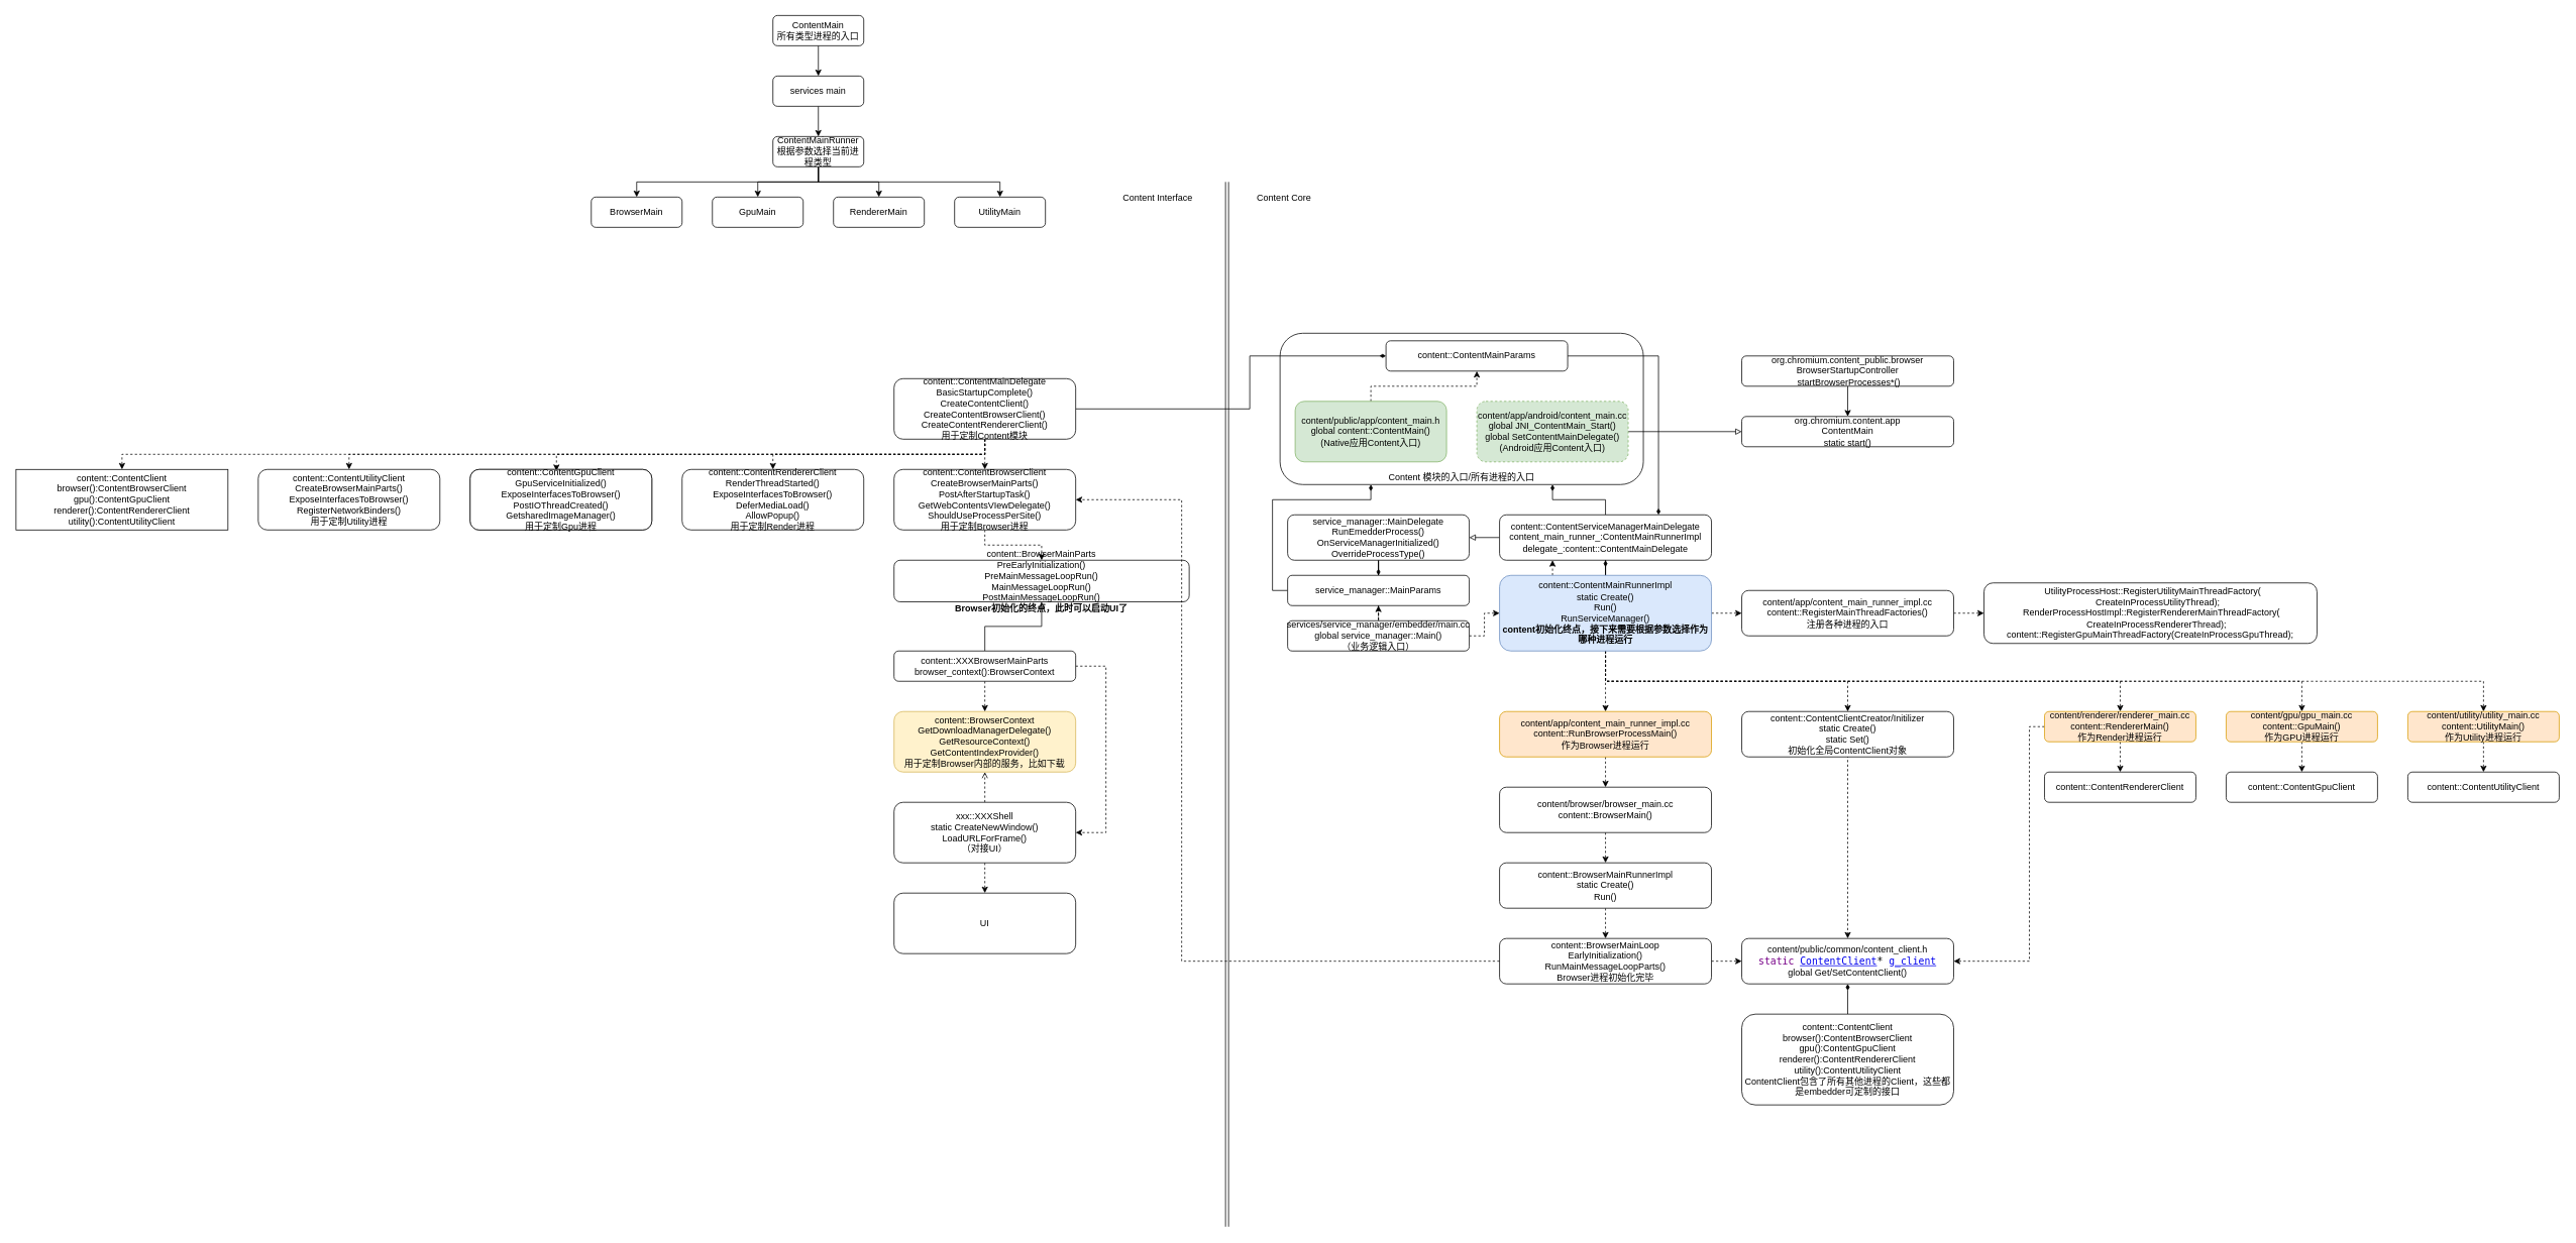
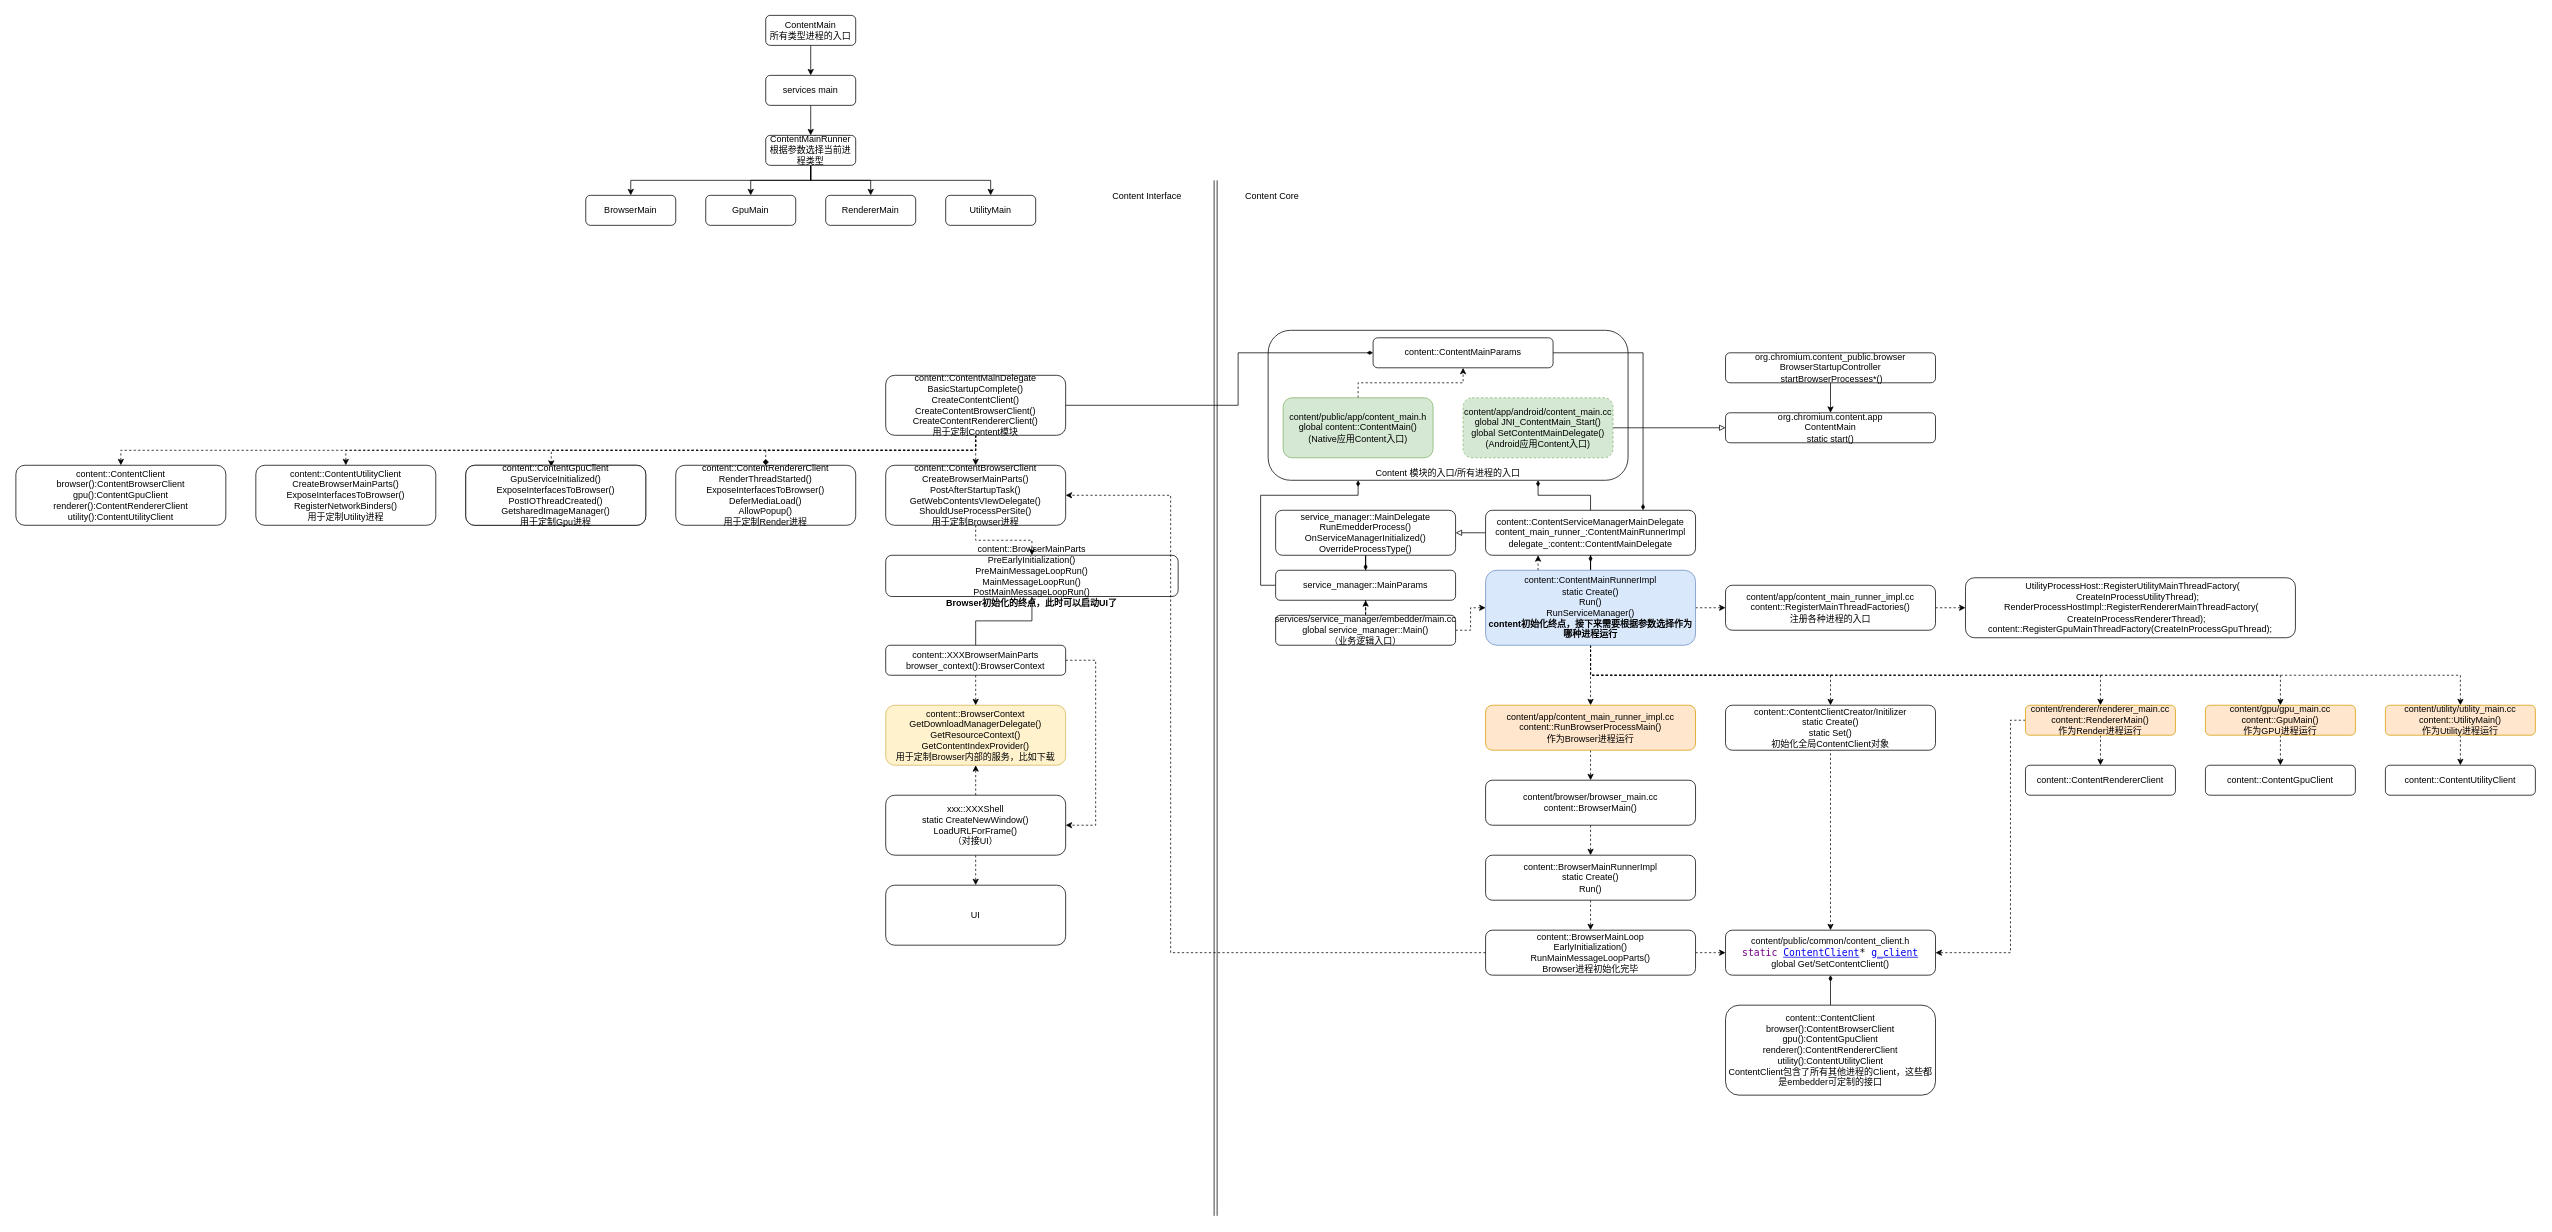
- <mxCell id="5" style="edgeStyle=orthogonalEdgeStyle;rounded=0;orthogonalLoop=1;jettySize=auto;html=1;entryX=0.5;entryY=0;entryDx=0;entryDy=0;dashed=1;endArrow=classic;endFill=1;startArrow=none;startFill=0;" parent="1" source="9" target="16" edge="1"><mxGeometry relative="1" as="geometry"><Array as="points"><mxPoint x="1300" y="600" /><mxPoint x="1020" y="600" /></Array></mxGeometry></mxCell>
+ <mxCell id="5" style="edgeStyle=orthogonalEdgeStyle;rounded=0;orthogonalLoop=1;jettySize=auto;html=1;entryX=0.5;entryY=0;entryDx=0;entryDy=0;dashed=1;endArrow=diamond;endFill=1;startArrow=none;startFill=0;" parent="1" source="9" target="16" edge="1"><mxGeometry relative="1" as="geometry"><Array as="points"><mxPoint x="1300" y="600" /><mxPoint x="1020" y="600" /></Array></mxGeometry></mxCell>
- <mxCell id="78" value="content::ContentClient&lt;br&gt;browser():ContentBrowserClient&lt;br&gt;gpu():ContentGpuClient&lt;br&gt;renderer():ContentRendererClient&lt;br&gt;utility():ContentUtilityClient" style="whiteSpace=wrap;html=1;rounded=0;" parent="1" vertex="1"><mxGeometry x="20" y="620" width="280" height="80" as="geometry" /></mxCell>
+ <mxCell id="78" value="content::ContentClient&lt;br&gt;browser():ContentBrowserClient&lt;br&gt;gpu():ContentGpuClient&lt;br&gt;renderer():ContentRendererClient&lt;br&gt;utility():ContentUtilityClient" style="rounded=1;whiteSpace=wrap;html=1;" parent="1" vertex="1"><mxGeometry x="20" y="620" width="280" height="80" as="geometry" /></mxCell>
- <mxCell id="20" style="edgeStyle=orthogonalEdgeStyle;rounded=0;orthogonalLoop=1;jettySize=auto;html=1;entryX=0.5;entryY=1;entryDx=0;entryDy=0;dashed=1;endArrow=open;endFill=1;" parent="1" source="22" target="19" edge="1"><mxGeometry relative="1" as="geometry" /></mxCell>
+ <mxCell id="20" style="edgeStyle=orthogonalEdgeStyle;rounded=0;orthogonalLoop=1;jettySize=auto;html=1;entryX=0.5;entryY=1;entryDx=0;entryDy=0;dashed=1;endArrow=classic;endFill=1;" parent="1" source="22" target="19" edge="1"><mxGeometry relative="1" as="geometry" /></mxCell>
